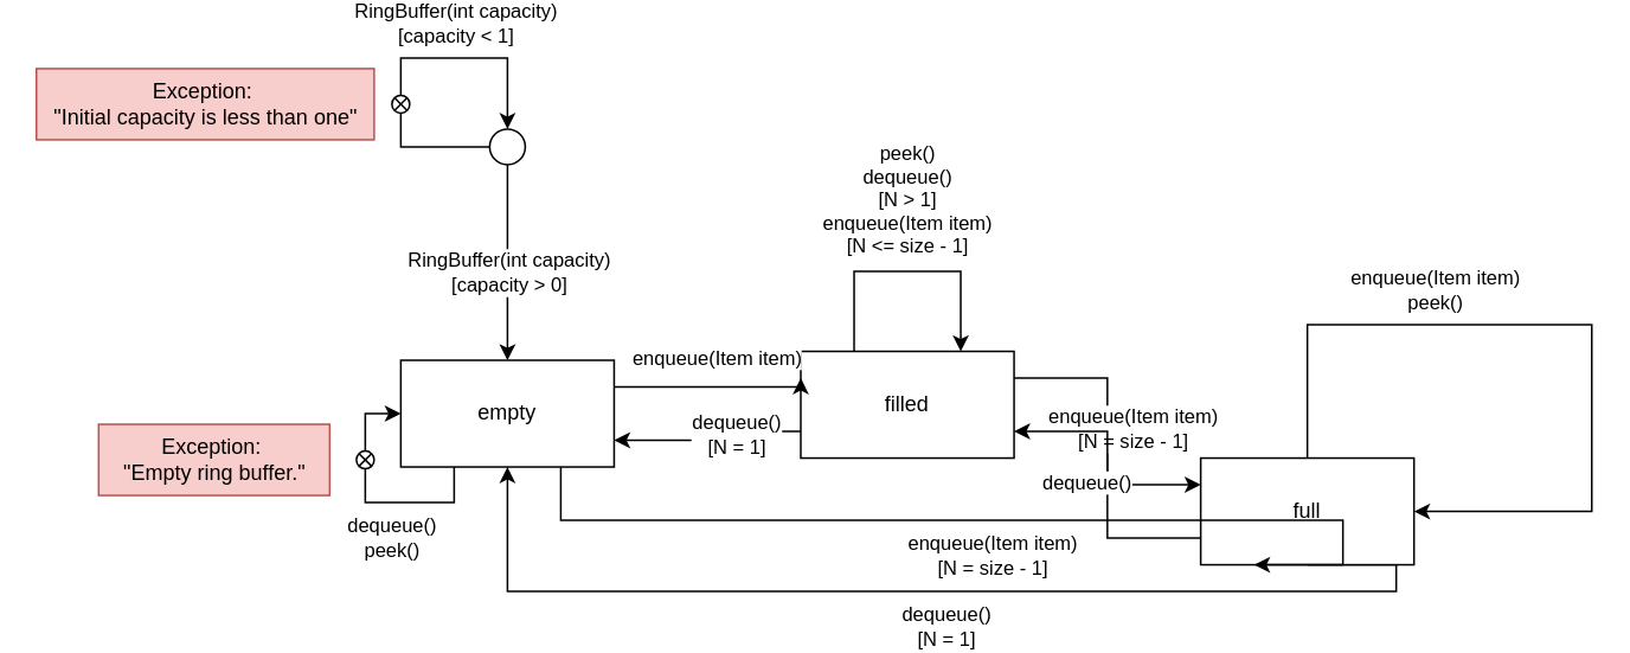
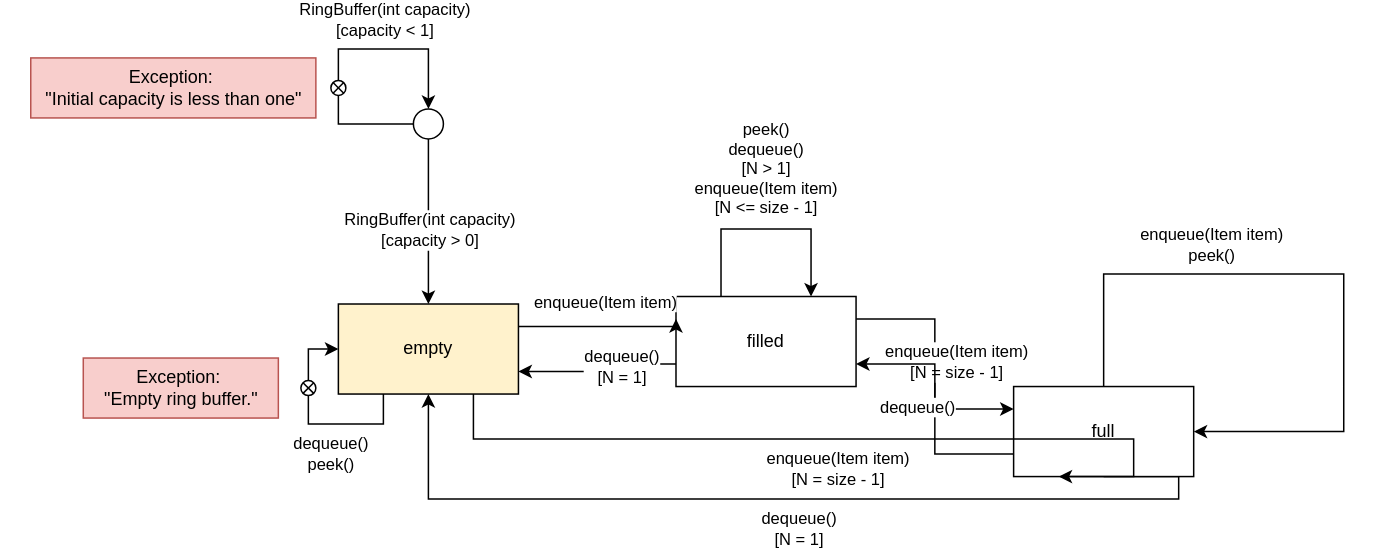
- <mxCell id="10" value="empty" style="rounded=0;whiteSpace=wrap;html=1;" parent="1" vertex="1"><mxGeometry x="225" y="190" width="120" height="60" as="geometry" /></mxCell>
+ <mxCell id="10" value="empty" style="rounded=0;whiteSpace=wrap;html=1;fillColor=#fff2cc;" parent="1" vertex="1"><mxGeometry x="225" y="190" width="120" height="60" as="geometry" /></mxCell>
